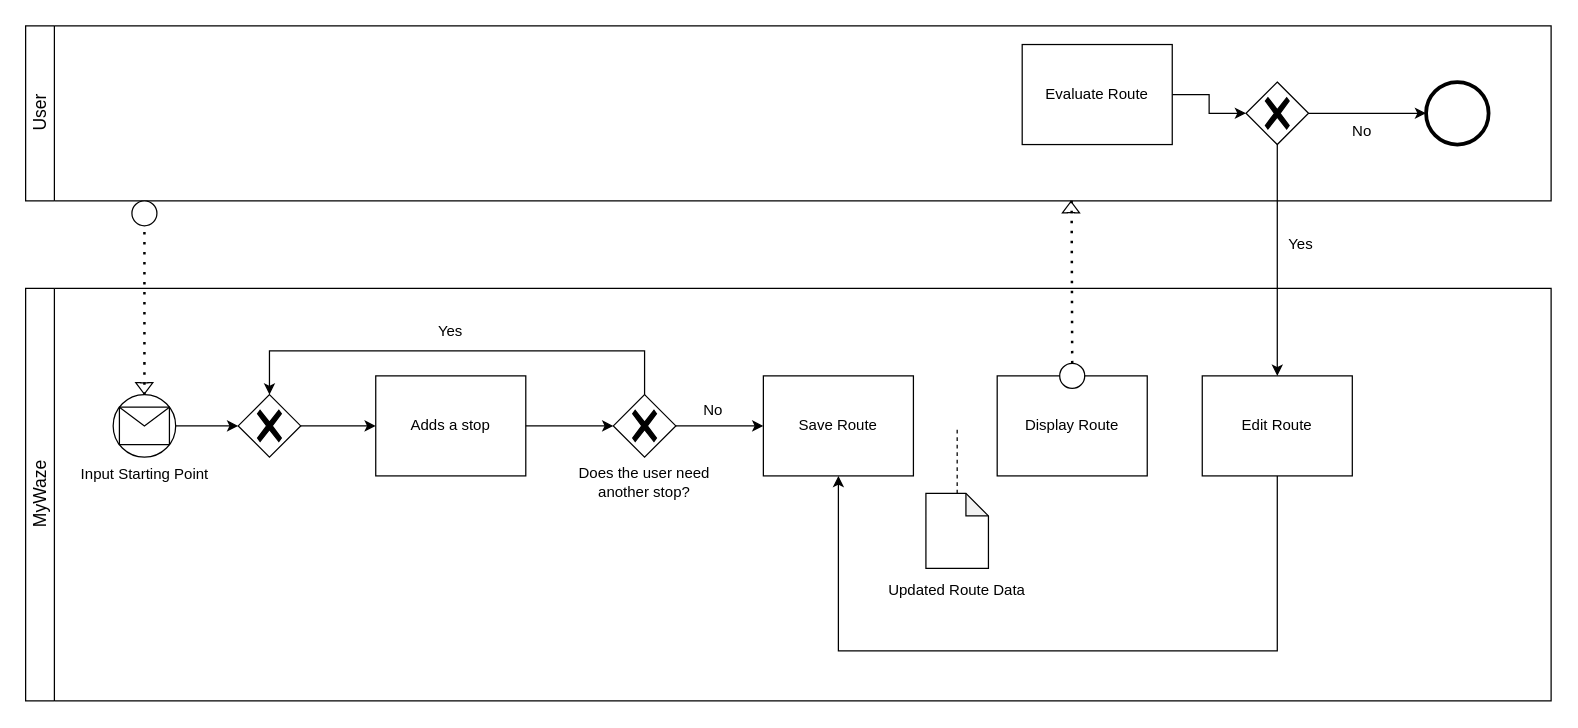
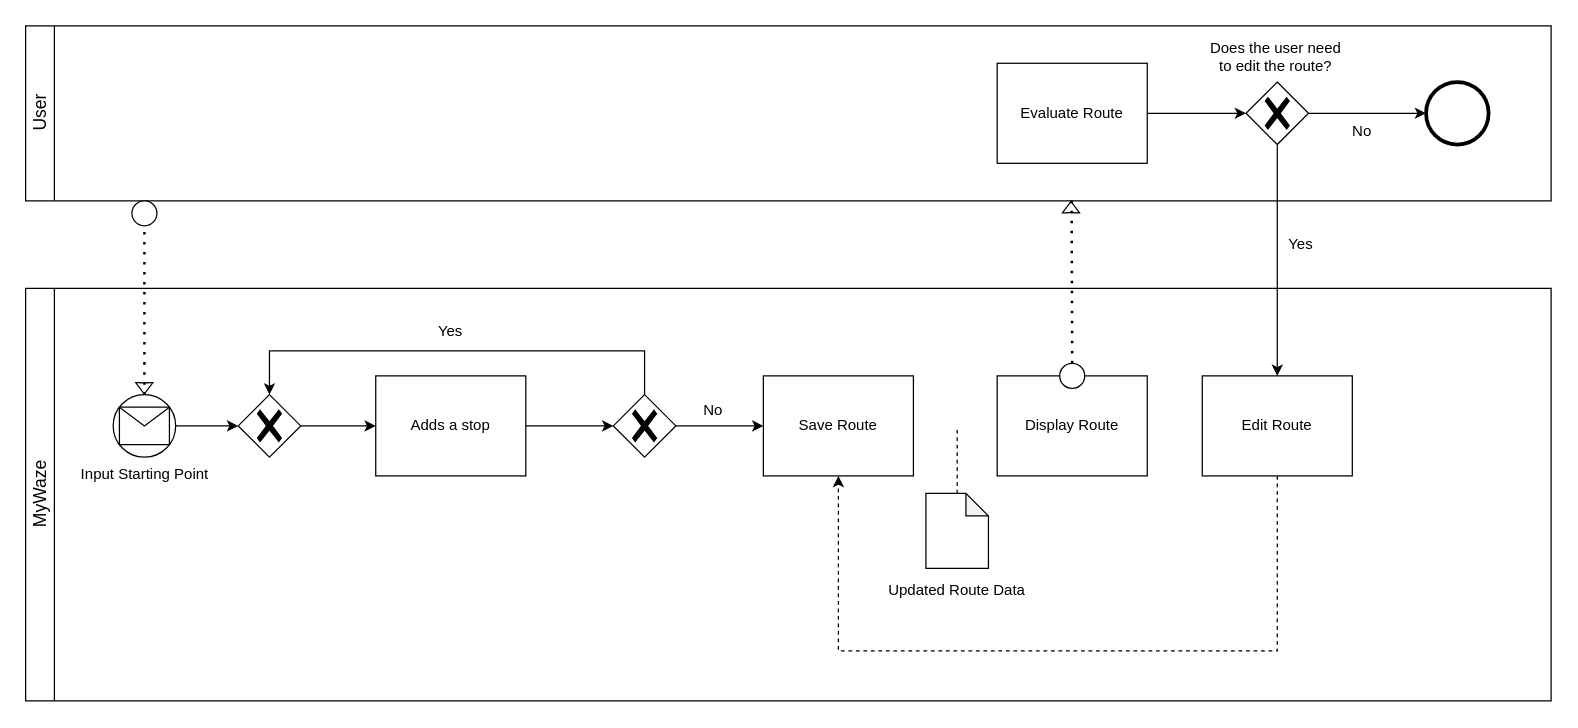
+ <mxCell id="7" value="Does the user need to edit the route?" style="text;html=1;align=center;verticalAlign=middle;whiteSpace=wrap;rounded=0;" vertex="1" parent="2"><mxGeometry x="940" y="10" width="120" height="30" as="geometry" /></mxCell>
- <mxCell id="4" value="Evaluate Route" style="points=[[0.25,0,0],[0.5,0,0],[0.75,0,0],[1,0.25,0],[1,0.5,0],[1,0.75,0],[0.75,1,0],[0.5,1,0],[0.25,1,0],[0,0.75,0],[0,0.5,0],[0,0.25,0]];shape=mxgraph.bpmn.task2;whiteSpace=wrap;rectStyle=rounded;size=10;html=1;container=1;expand=0;collapsible=0;taskMarker=service;" vertex="1" parent="2"><mxGeometry x="797" y="15" width="120" height="80" as="geometry" /></mxCell>
+ <mxCell id="4" value="Evaluate Route" style="points=[[0.25,0,0],[0.5,0,0],[0.75,0,0],[1,0.25,0],[1,0.5,0],[1,0.75,0],[0.75,1,0],[0.5,1,0],[0.25,1,0],[0,0.75,0],[0,0.5,0],[0,0.25,0]];shape=mxgraph.bpmn.task2;whiteSpace=wrap;rectStyle=rounded;size=10;html=1;container=1;expand=0;collapsible=0;taskMarker=service;" vertex="1" parent="2"><mxGeometry x="777" y="30" width="120" height="80" as="geometry" /></mxCell>
- <mxCell id="24" value="Does the user need another stop?" style="text;html=1;align=center;verticalAlign=middle;whiteSpace=wrap;rounded=0;" vertex="1" parent="10"><mxGeometry x="435" y="140" width="120" height="30" as="geometry" /></mxCell>
- <mxCell id="36" style="edgeStyle=orthogonalEdgeStyle;rounded=0;orthogonalLoop=1;jettySize=auto;html=1;entryX=0.5;entryY=1;entryDx=0;entryDy=0;entryPerimeter=0;" edge="1" parent="10" source="35" target="27"><mxGeometry relative="1" as="geometry"><Array as="points"><mxPoint x="1001" y="290" /><mxPoint x="650" y="290" /></Array></mxGeometry></mxCell>
+ <mxCell id="36" style="edgeStyle=orthogonalEdgeStyle;rounded=0;orthogonalLoop=1;jettySize=auto;html=1;entryX=0.5;entryY=1;entryDx=0;entryDy=0;entryPerimeter=0;dashed=1;" edge="1" parent="10" source="35" target="27"><mxGeometry relative="1" as="geometry"><Array as="points"><mxPoint x="1001" y="290" /><mxPoint x="650" y="290" /></Array></mxGeometry></mxCell>
